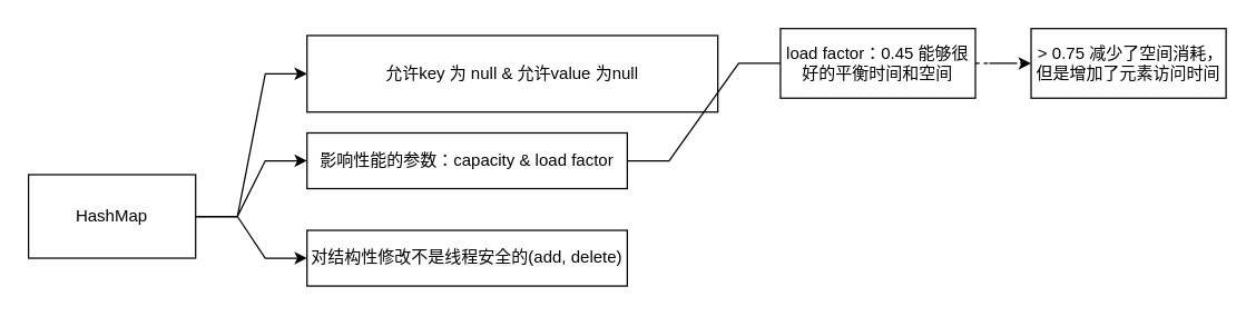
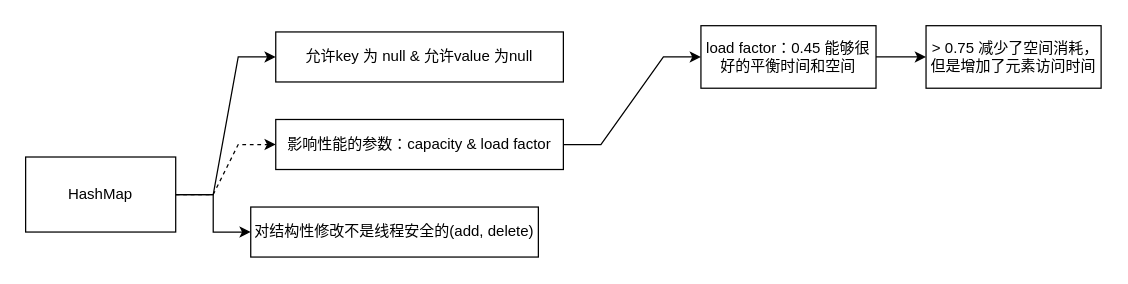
- <mxCell id="7" value="" style="edgeStyle=entityRelationEdgeStyle;rounded=0;orthogonalLoop=1;jettySize=auto;html=1;endArrow=none;" parent="1" source="8" target="10" edge="1"><mxGeometry relative="1" as="geometry" /></mxCell>
+ <mxCell id="7" value="" style="edgeStyle=entityRelationEdgeStyle;rounded=0;orthogonalLoop=1;jettySize=auto;html=1;" parent="1" source="8" target="10" edge="1"><mxGeometry relative="1" as="geometry" /></mxCell>
- <mxCell id="9" value="" style="edgeStyle=entityRelationEdgeStyle;rounded=0;orthogonalLoop=1;jettySize=auto;html=1;dashed=1;" parent="1" source="10" target="11" edge="1"><mxGeometry relative="1" as="geometry" /></mxCell>
+ <mxCell id="9" value="" style="edgeStyle=entityRelationEdgeStyle;rounded=0;orthogonalLoop=1;jettySize=auto;html=1;" parent="1" source="10" target="11" edge="1"><mxGeometry relative="1" as="geometry" /></mxCell>
- <mxCell id="6" value="允许key 为 null &amp;amp; 允许value 为null" style="rounded=0;whiteSpace=wrap;html=1;" parent="1" vertex="1"><mxGeometry x="220" y="25" width="295" height="55" as="geometry" /></mxCell>
+ <mxCell id="6" value="允许key 为 null &amp;amp; 允许value 为null" style="rounded=0;whiteSpace=wrap;html=1;" parent="1" vertex="1"><mxGeometry x="220" y="25" width="230" height="40" as="geometry" /></mxCell>
- <mxCell id="3" style="edgeStyle=entityRelationEdgeStyle;rounded=0;orthogonalLoop=1;jettySize=auto;html=1;exitX=1;exitY=0.5;exitDx=0;exitDy=0;entryX=0;entryY=0.5;entryDx=0;entryDy=0;" parent="1" source="5" target="8" edge="1"><mxGeometry relative="1" as="geometry" /></mxCell>
+ <mxCell id="3" style="edgeStyle=entityRelationEdgeStyle;rounded=0;orthogonalLoop=1;jettySize=auto;html=1;exitX=1;exitY=0.5;exitDx=0;exitDy=0;entryX=0;entryY=0.5;entryDx=0;entryDy=0;dashed=1;" parent="1" source="5" target="8" edge="1"><mxGeometry relative="1" as="geometry" /></mxCell>
- <mxCell id="12" value="对结构性修改不是线程安全的(add, delete)" style="rounded=0;whiteSpace=wrap;html=1;" parent="1" vertex="1"><mxGeometry x="220" y="165" width="230" height="40" as="geometry" /></mxCell>
+ <mxCell id="12" value="对结构性修改不是线程安全的(add, delete)" style="rounded=0;whiteSpace=wrap;html=1;" parent="1" vertex="1"><mxGeometry x="200" y="165" width="230" height="40" as="geometry" /></mxCell>
